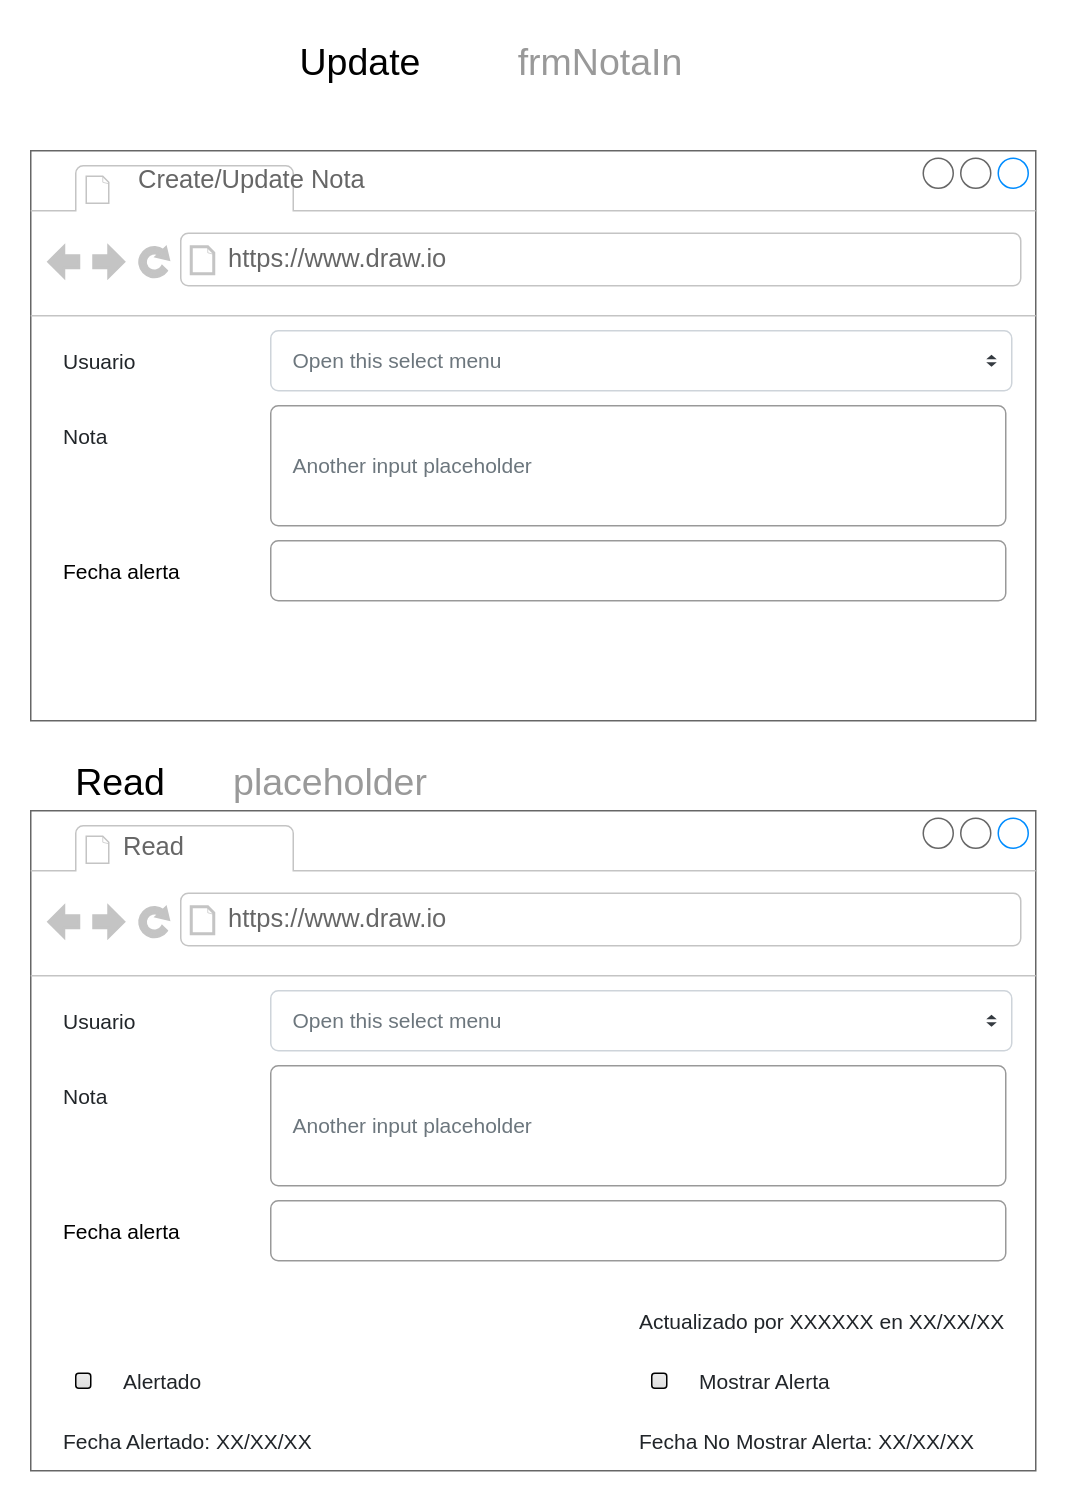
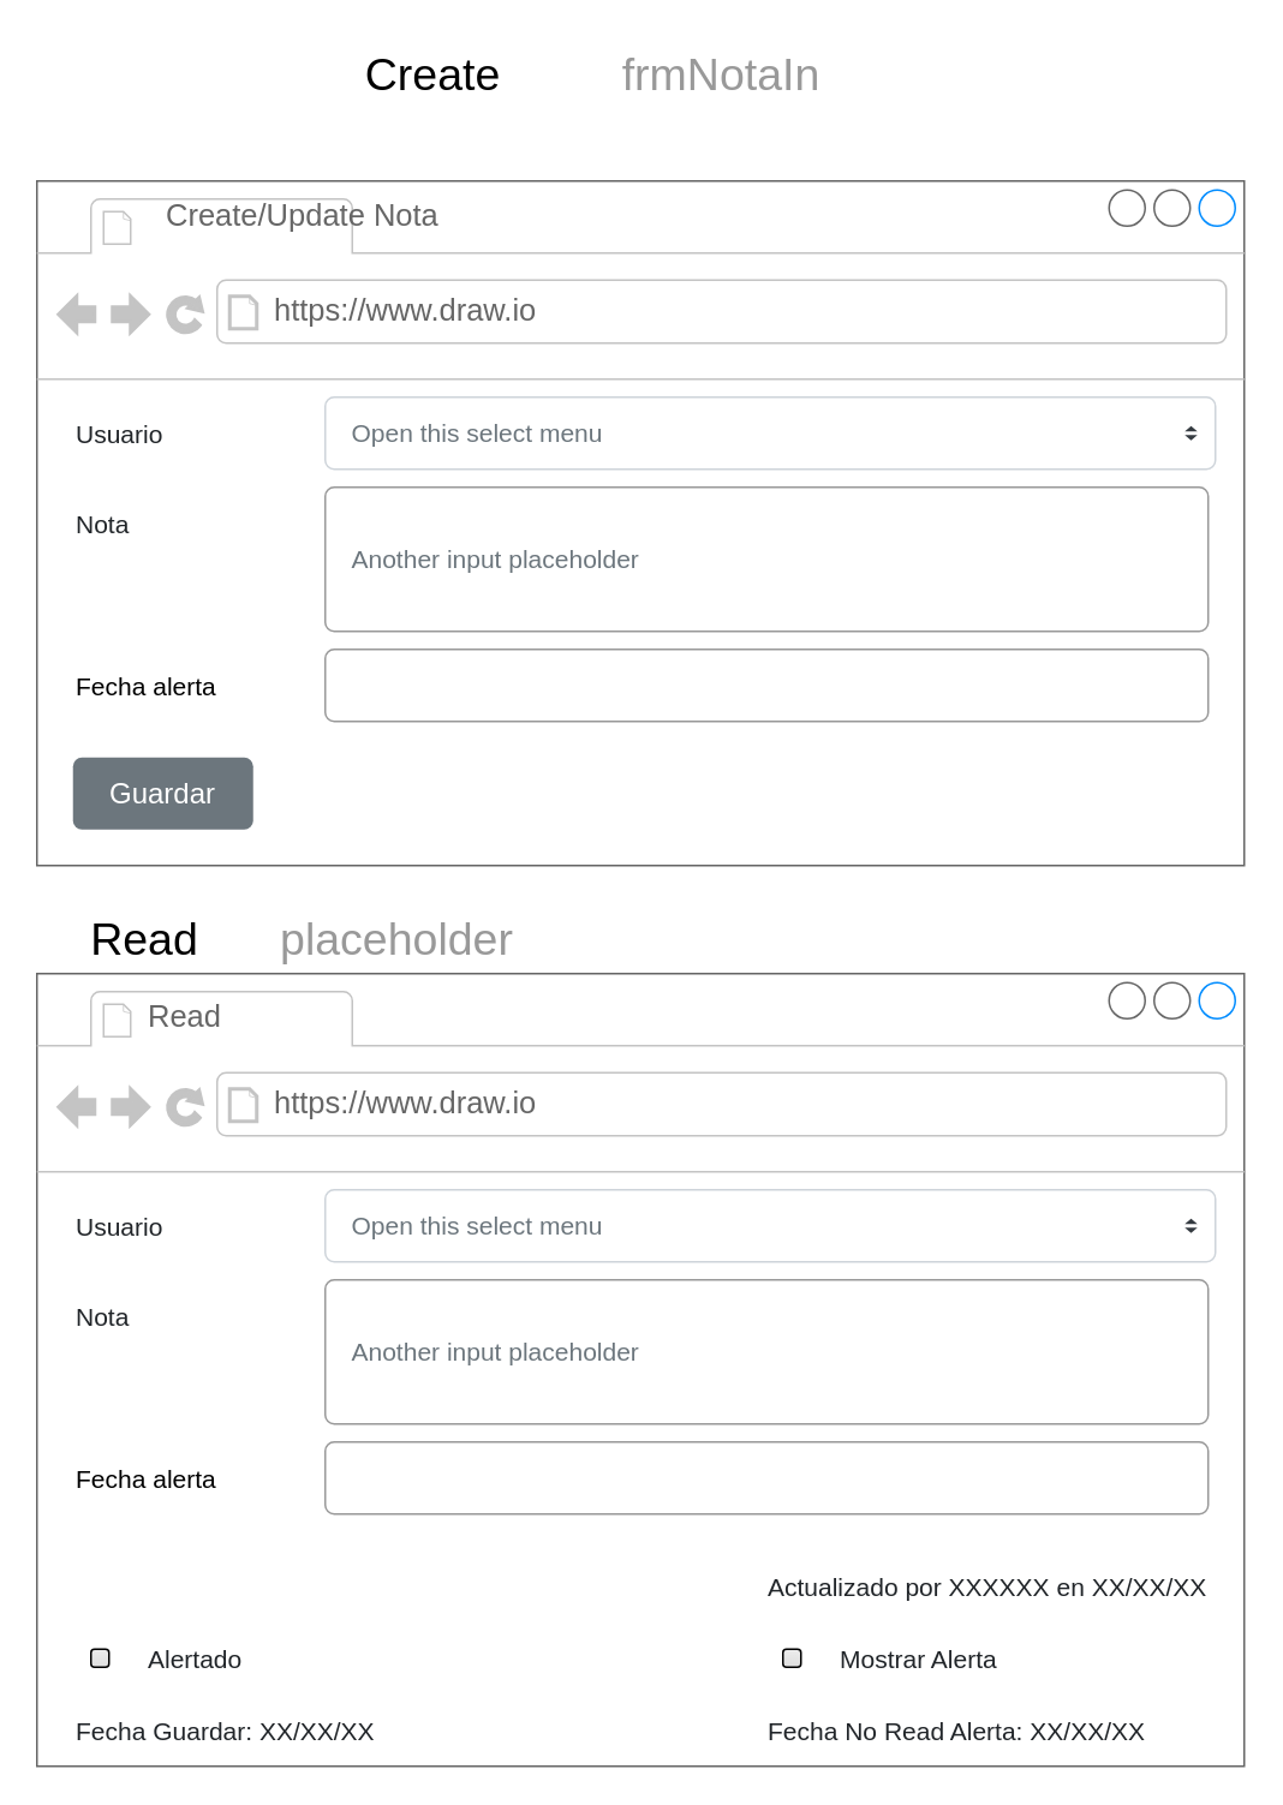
- <mxCell id="3" value="Update" style="text;html=1;strokeColor=none;fillColor=none;align=center;verticalAlign=middle;whiteSpace=wrap;rounded=0;fontSize=25;" vertex="1" parent="1"><mxGeometry x="180" y="20" width="120" height="40" as="geometry" /></mxCell>
+ <mxCell id="3" value="Create" style="text;html=1;strokeColor=none;fillColor=none;align=center;verticalAlign=middle;whiteSpace=wrap;rounded=0;fontSize=25;" vertex="1" parent="1"><mxGeometry x="180" y="20" width="120" height="40" as="geometry" /></mxCell>
+ <mxCell id="7" value="Guardar" style="html=1;shadow=0;dashed=0;shape=mxgraph.bootstrap.rrect;rSize=5;strokeColor=none;strokeWidth=1;fillColor=#6C767D;fontColor=#FFFFFF;whiteSpace=wrap;align=center;verticalAlign=middle;spacingLeft=0;fontStyle=0;fontSize=16;spacing=5;" vertex="1" parent="4"><mxGeometry x="20" y="320" width="100" height="40" as="geometry" /></mxCell>
- <mxCell id="31" value="Fecha Alertado: XX/XX/XX" style="fillColor=none;strokeColor=none;align=left;fontSize=14;fontColor=#212529;" vertex="1" parent="18"><mxGeometry x="20" y="400" width="250" height="40" as="geometry" /></mxCell>
+ <mxCell id="31" value="Fecha Guardar: XX/XX/XX" style="fillColor=none;strokeColor=none;align=left;fontSize=14;fontColor=#212529;" vertex="1" parent="18"><mxGeometry x="20" y="400" width="250" height="40" as="geometry" /></mxCell>
- <mxCell id="34" value="Fecha No Mostrar Alerta: XX/XX/XX" style="fillColor=none;strokeColor=none;align=left;fontSize=14;fontColor=#212529;" vertex="1" parent="18"><mxGeometry x="404" y="400" width="250" height="40" as="geometry" /></mxCell>
+ <mxCell id="34" value="Fecha No Read Alerta: XX/XX/XX" style="fillColor=none;strokeColor=none;align=left;fontSize=14;fontColor=#212529;" vertex="1" parent="18"><mxGeometry x="404" y="400" width="250" height="40" as="geometry" /></mxCell>
